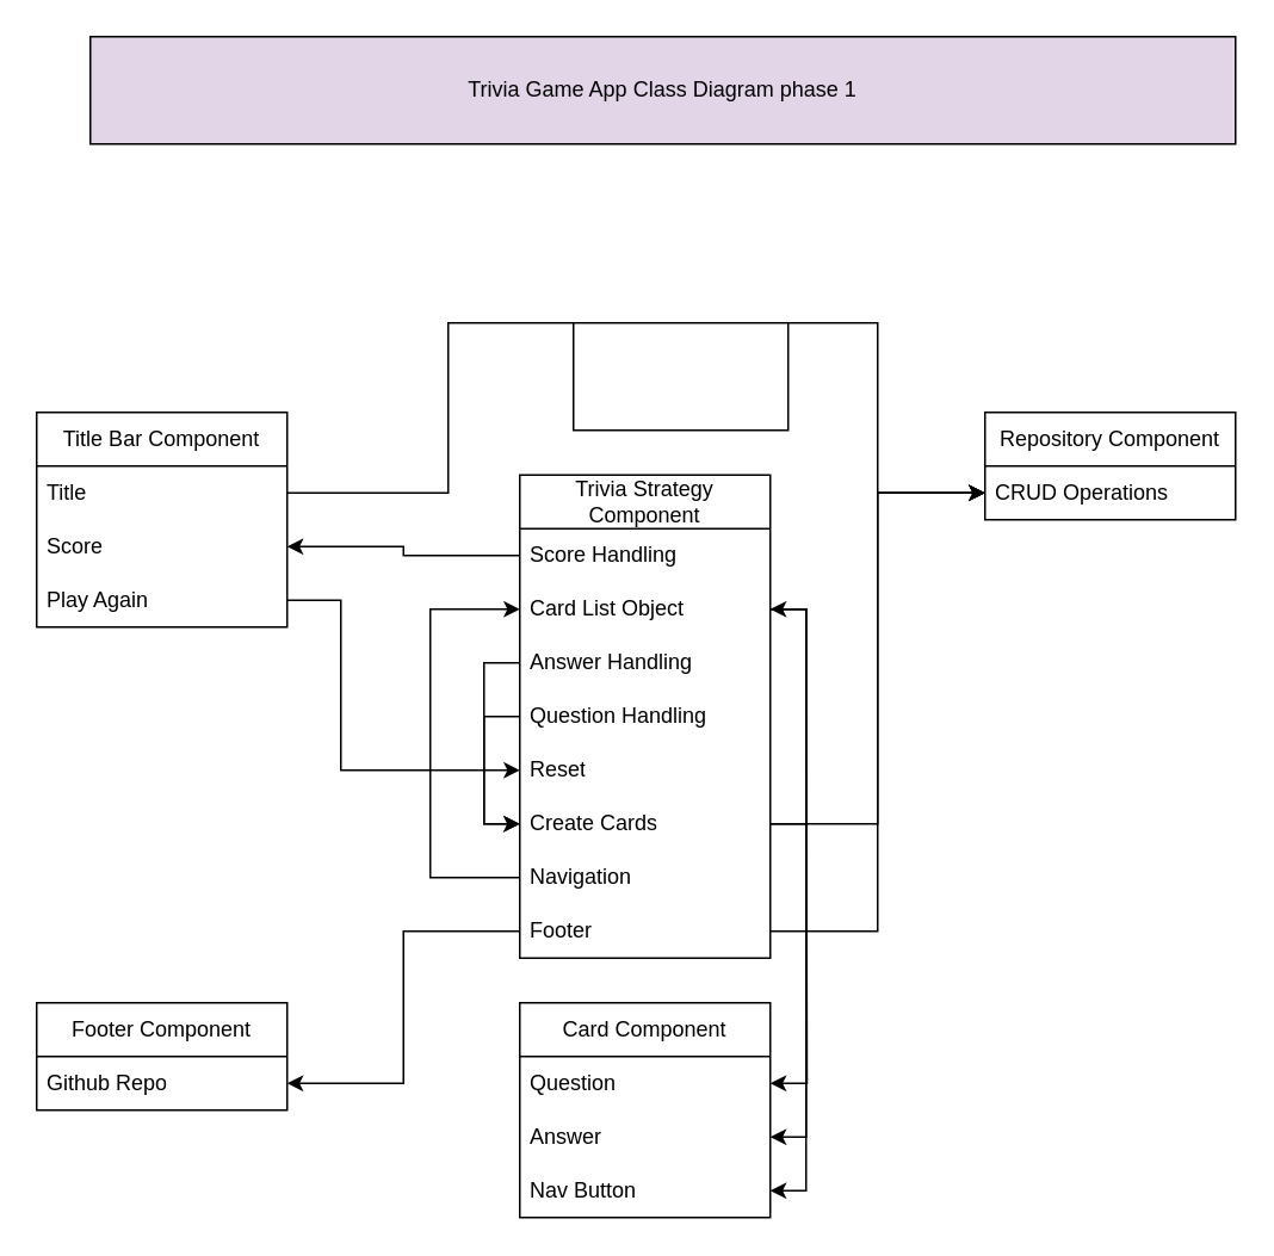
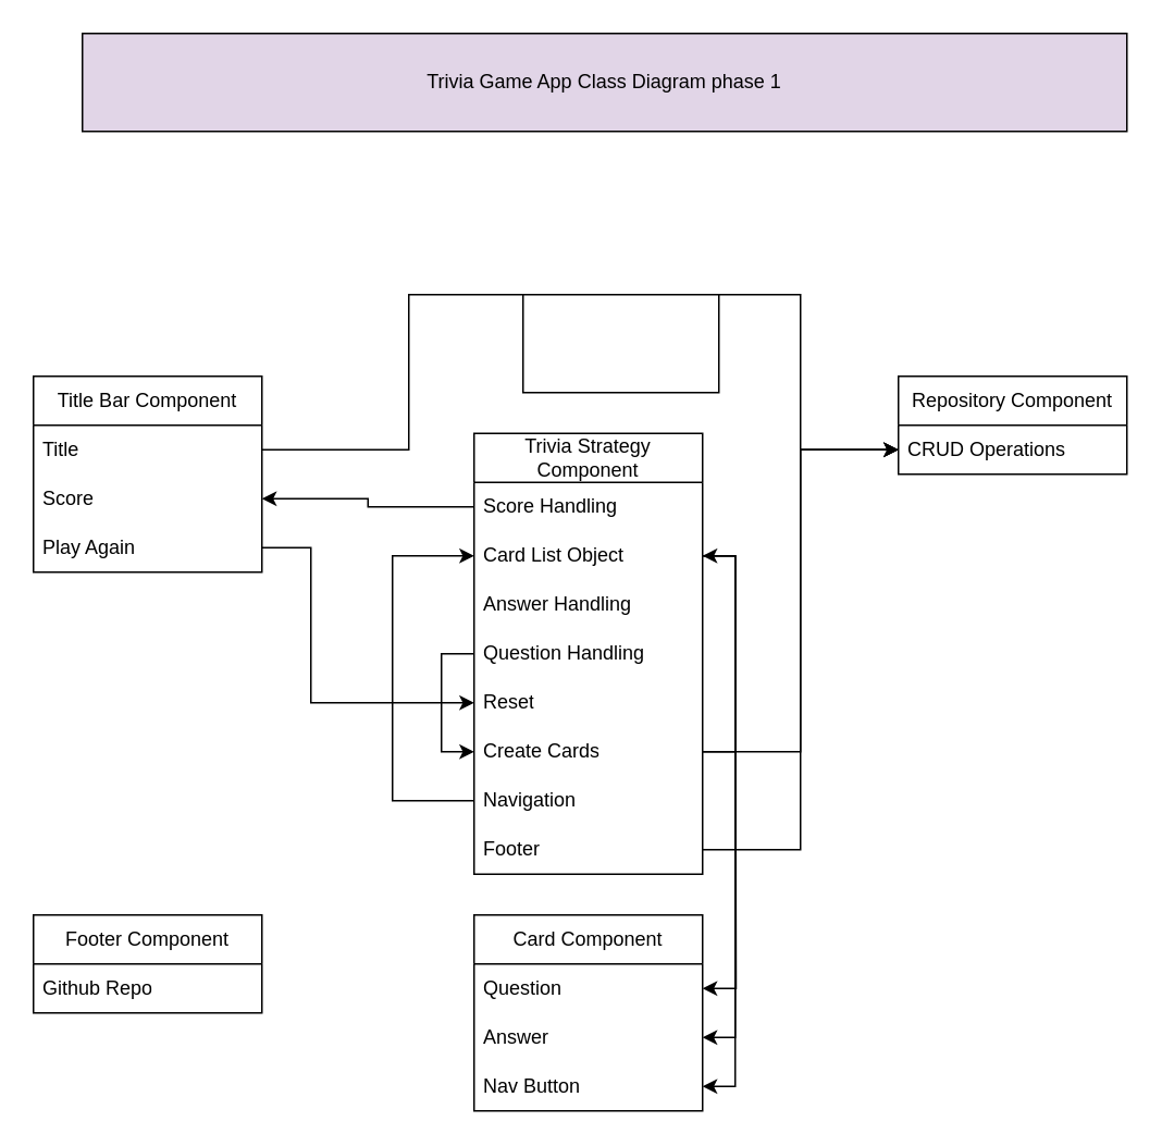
- <mxCell id="5" style="edgeStyle=orthogonalEdgeStyle;rounded=0;orthogonalLoop=1;jettySize=auto;html=1;exitX=0;exitY=0.5;exitDx=0;exitDy=0;entryX=0;entryY=0.5;entryDx=0;entryDy=0;" parent="2" source="6" target="11" edge="1"><mxGeometry relative="1" as="geometry"><mxPoint x="-50" y="200" as="targetPoint" /></mxGeometry></mxCell>
- <mxCell id="35" style="edgeStyle=orthogonalEdgeStyle;rounded=0;orthogonalLoop=1;jettySize=auto;html=1;exitX=0;exitY=0.5;exitDx=0;exitDy=0;entryX=1;entryY=0.5;entryDx=0;entryDy=0;" parent="1" source="14" target="34" edge="1"><mxGeometry relative="1" as="geometry" /></mxCell>
